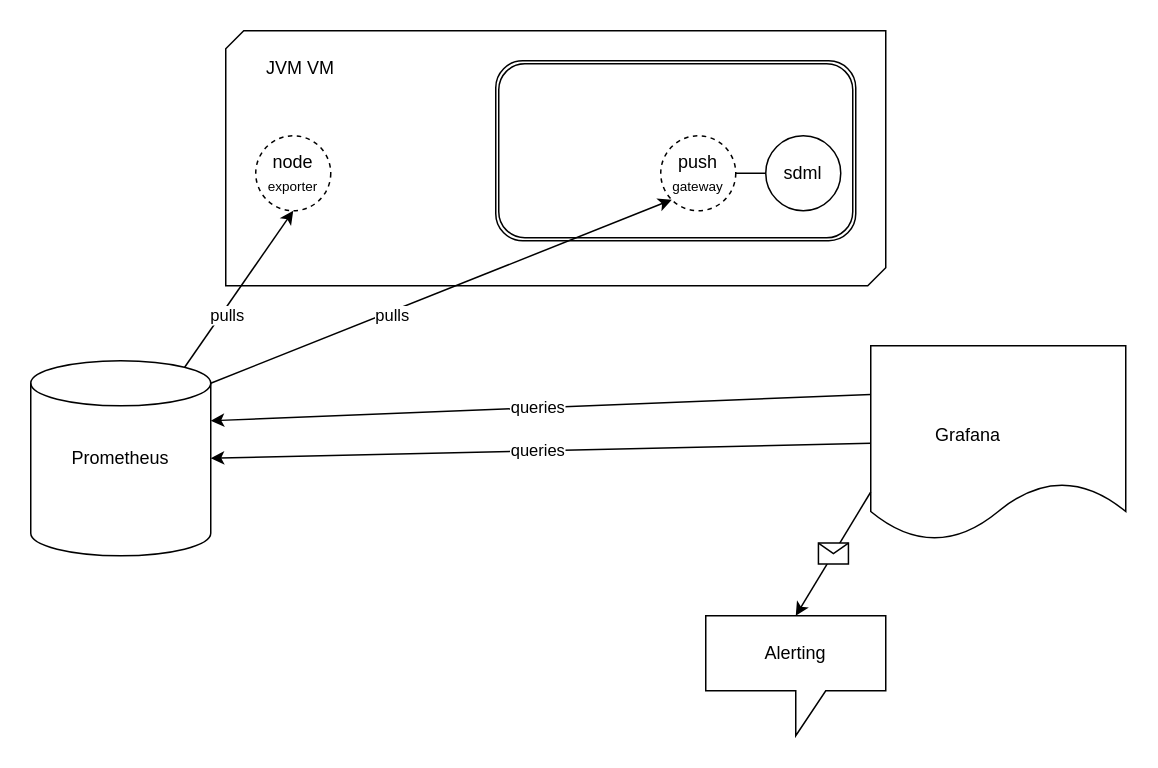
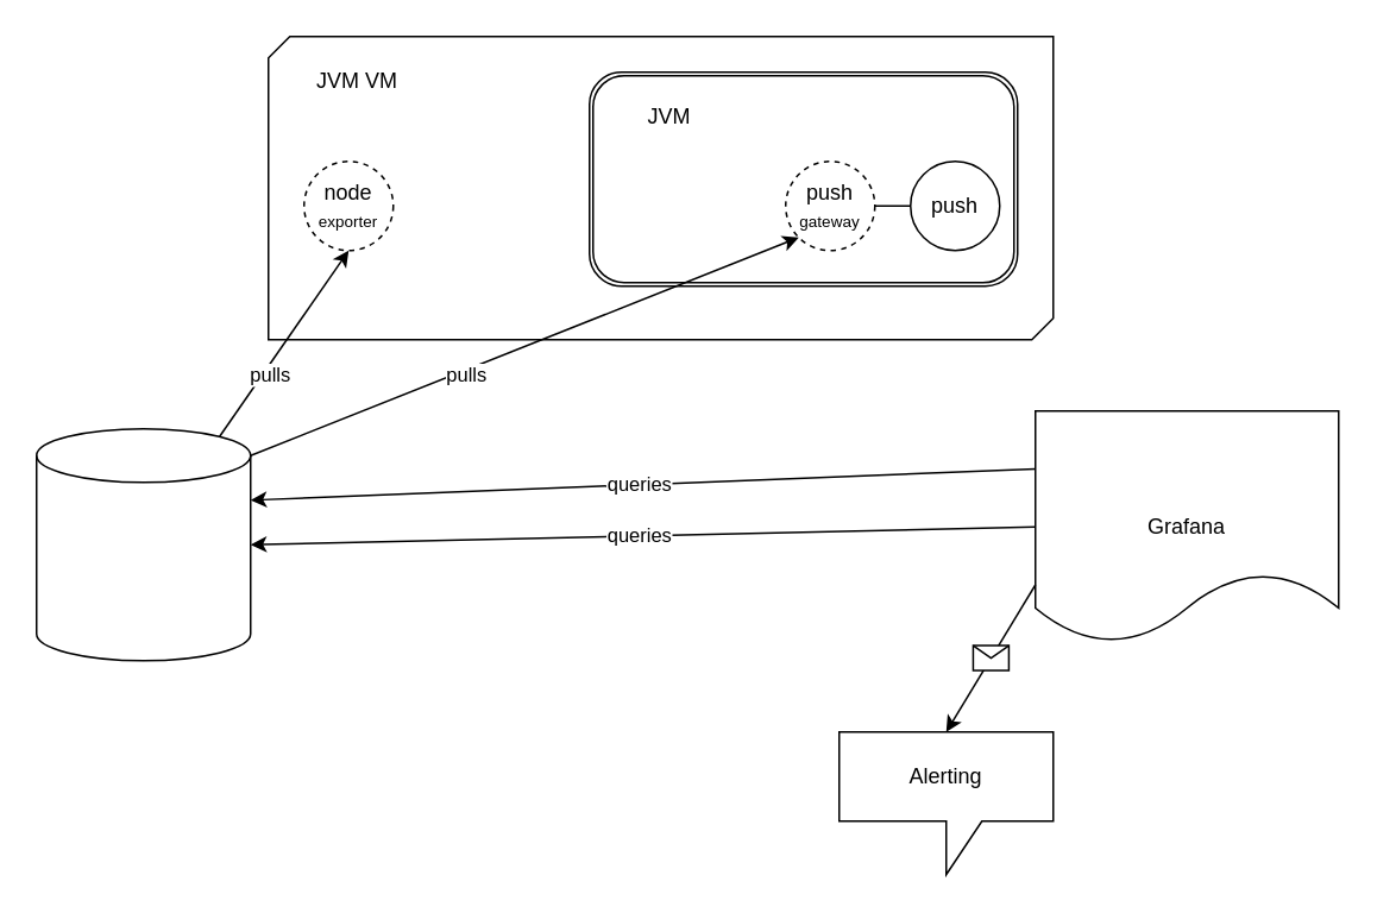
+ <mxCell id="4" value="JVM" style="text;html=1;align=center;verticalAlign=middle;whiteSpace=wrap;rounded=0;" vertex="1" parent="1"><mxGeometry x="345" y="50" width="60" height="30" as="geometry" /></mxCell>
- <mxCell id="5" value="sdml" style="ellipse;whiteSpace=wrap;html=1;aspect=fixed;" vertex="1" parent="1"><mxGeometry x="510" y="90" width="50" height="50" as="geometry" /></mxCell>
+ <mxCell id="5" value="push" style="ellipse;whiteSpace=wrap;html=1;aspect=fixed;" vertex="1" parent="1"><mxGeometry x="510" y="90" width="50" height="50" as="geometry" /></mxCell>
- <mxCell id="11" value="Grafana" style="text;html=1;align=center;verticalAlign=middle;whiteSpace=wrap;rounded=0;" vertex="1" parent="1"><mxGeometry x="615" y="275" width="60" height="30" as="geometry" /></mxCell>
+ <mxCell id="11" value="Grafana" style="text;html=1;align=center;verticalAlign=middle;whiteSpace=wrap;rounded=0;" vertex="1" parent="1"><mxGeometry x="635" y="280" width="60" height="30" as="geometry" /></mxCell>
- <mxCell id="9" value="Prometheus" style="text;html=1;align=center;verticalAlign=middle;whiteSpace=wrap;rounded=0;" vertex="1" parent="1"><mxGeometry x="50" y="290" width="60" height="30" as="geometry" /></mxCell>
